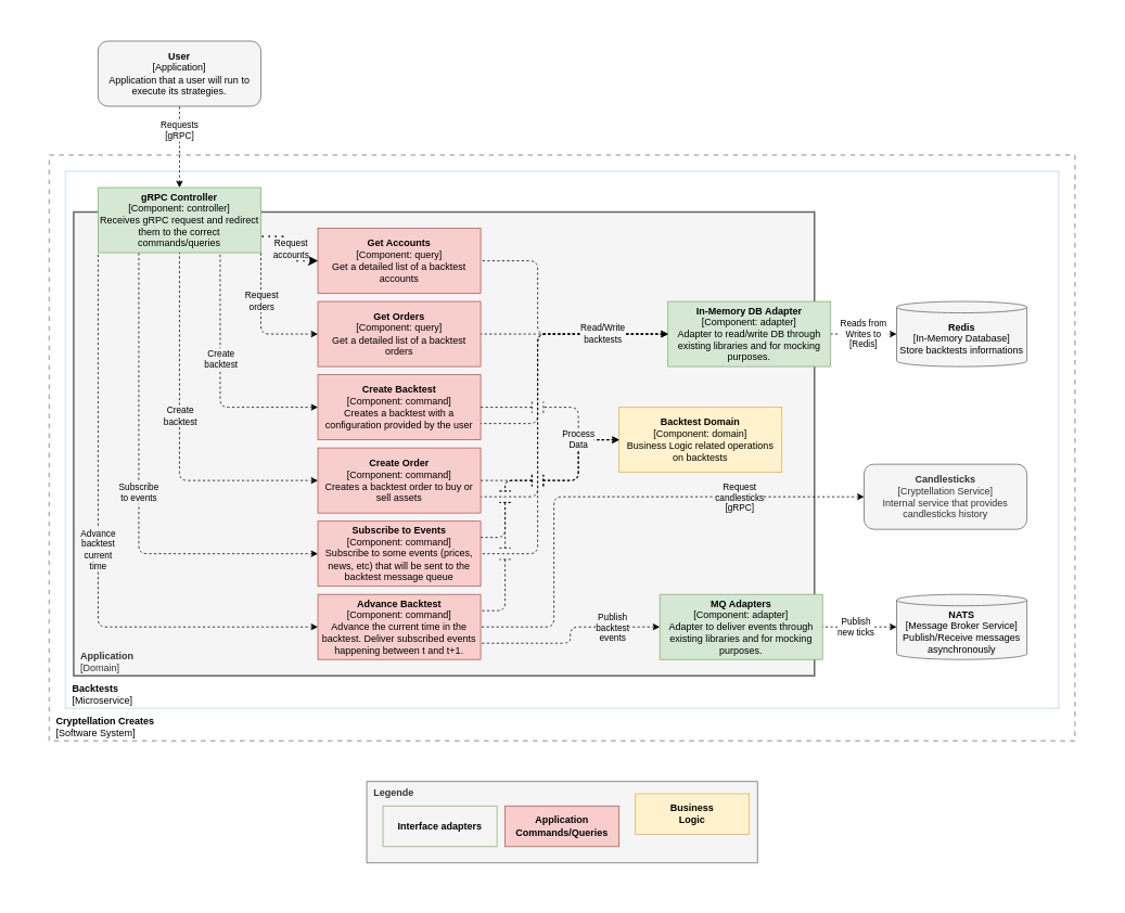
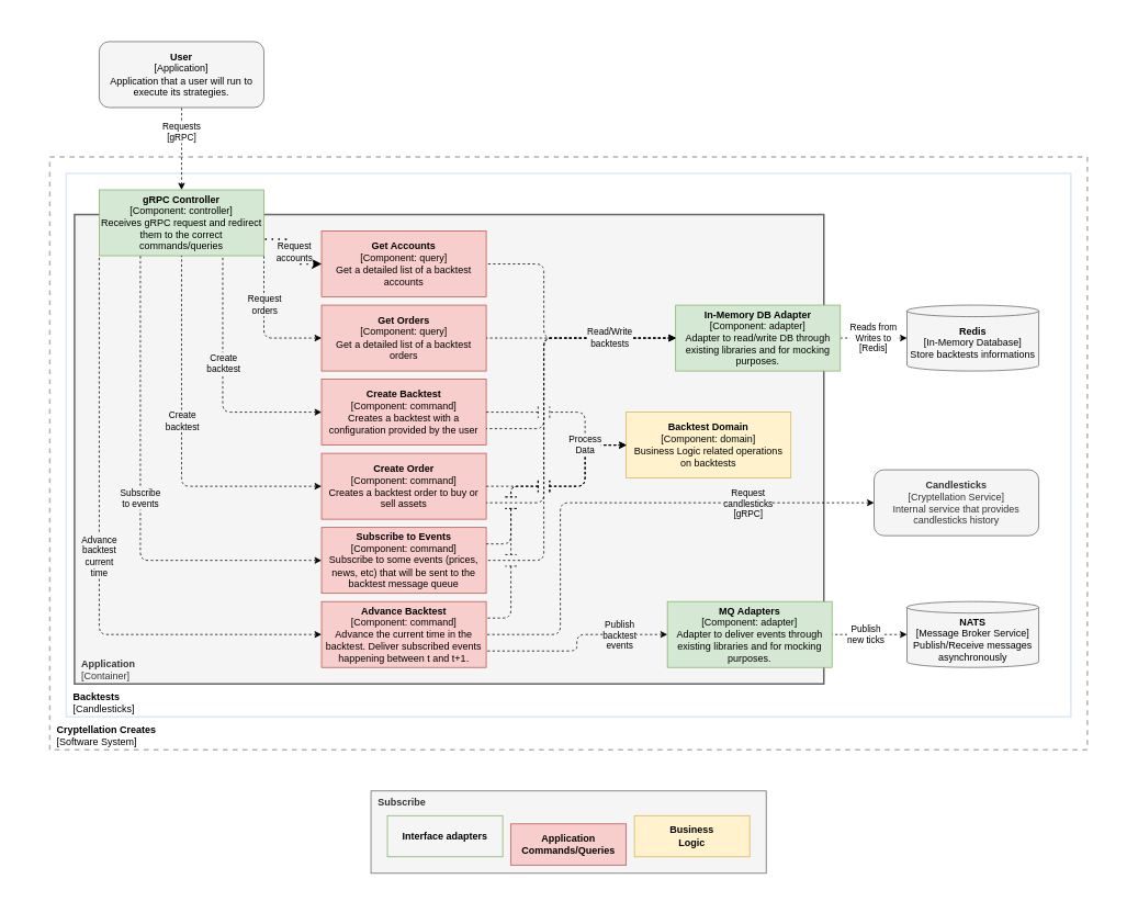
- <mxCell id="5" value="&amp;nbsp; &lt;b&gt;Application&lt;/b&gt;&lt;br&gt;&amp;nbsp; [Domain]" style="rounded=0;whiteSpace=wrap;html=1;labelBackgroundColor=none;strokeColor=#666666;strokeWidth=2;fillColor=#f5f5f5;verticalAlign=bottom;align=left;fontColor=#333333;" parent="1" vertex="1"><mxGeometry x="90" y="260" width="910" height="570" as="geometry" /></mxCell>
+ <mxCell id="5" value="&amp;nbsp; &lt;b&gt;Application&lt;/b&gt;&lt;br&gt;&amp;nbsp; [Container]" style="rounded=0;whiteSpace=wrap;html=1;labelBackgroundColor=none;strokeColor=#666666;strokeWidth=2;fillColor=#f5f5f5;verticalAlign=bottom;align=left;fontColor=#333333;" parent="1" vertex="1"><mxGeometry x="90" y="260" width="910" height="570" as="geometry" /></mxCell>
- <mxCell id="4" value="&amp;nbsp; &lt;b&gt;Backtests&lt;/b&gt;&lt;br&gt;&amp;nbsp; [Microservice]" style="rounded=0;whiteSpace=wrap;html=1;labelBackgroundColor=none;strokeColor=#DAE8FC;strokeWidth=2;fillColor=none;verticalAlign=bottom;align=left;" parent="1" vertex="1"><mxGeometry x="80" y="210" width="1220" height="660" as="geometry" /></mxCell>
+ <mxCell id="4" value="&amp;nbsp; &lt;b&gt;Backtests&lt;/b&gt;&lt;br&gt;&amp;nbsp; [Candlesticks]" style="rounded=0;whiteSpace=wrap;html=1;labelBackgroundColor=none;strokeColor=#DAE8FC;strokeWidth=2;fillColor=none;verticalAlign=bottom;align=left;" parent="1" vertex="1"><mxGeometry x="80" y="210" width="1220" height="660" as="geometry" /></mxCell>
- <mxCell id="14" value="&lt;b&gt;&amp;nbsp; Legende&lt;/b&gt;" style="rounded=0;whiteSpace=wrap;html=1;fillColor=#f5f5f5;fontColor=#333333;strokeColor=#666666;align=left;verticalAlign=top;" parent="1" vertex="1"><mxGeometry x="450" y="960" width="480" height="100" as="geometry" /></mxCell>
+ <mxCell id="14" value="&lt;b&gt;&amp;nbsp; Subscribe&lt;/b&gt;" style="rounded=0;whiteSpace=wrap;html=1;fillColor=#f5f5f5;fontColor=#333333;strokeColor=#666666;align=left;verticalAlign=top;" parent="1" vertex="1"><mxGeometry x="450" y="960" width="480" height="100" as="geometry" /></mxCell>
- <mxCell id="16" value="&lt;b&gt;Business&lt;br&gt;Logic&lt;br&gt;&lt;/b&gt;" style="rounded=0;whiteSpace=wrap;html=1;fillColor=#fff2cc;strokeColor=#d6b656;" parent="1" vertex="1"><mxGeometry x="780" y="975" width="140" height="50" as="geometry" /></mxCell>
+ <mxCell id="16" value="&lt;b&gt;Business&lt;br&gt;Logic&lt;br&gt;&lt;/b&gt;" style="rounded=0;whiteSpace=wrap;html=1;fillColor=#fff2cc;strokeColor=#d6b656;" parent="1" vertex="1"><mxGeometry x="770" y="990" width="140" height="50" as="geometry" /></mxCell>
- <mxCell id="17" value="&lt;b&gt;Application&lt;br&gt;Commands/Queries&lt;br&gt;&lt;/b&gt;" style="rounded=0;whiteSpace=wrap;html=1;fillColor=#f8cecc;strokeColor=#b85450;" parent="1" vertex="1"><mxGeometry x="620" y="990" width="140" height="50" as="geometry" /></mxCell>
+ <mxCell id="17" value="&lt;b&gt;Application&lt;br&gt;Commands/Queries&lt;br&gt;&lt;/b&gt;" style="rounded=0;whiteSpace=wrap;html=1;fillColor=#f8cecc;strokeColor=#b85450;" parent="1" vertex="1"><mxGeometry x="620" y="1000" width="140" height="50" as="geometry" /></mxCell>
